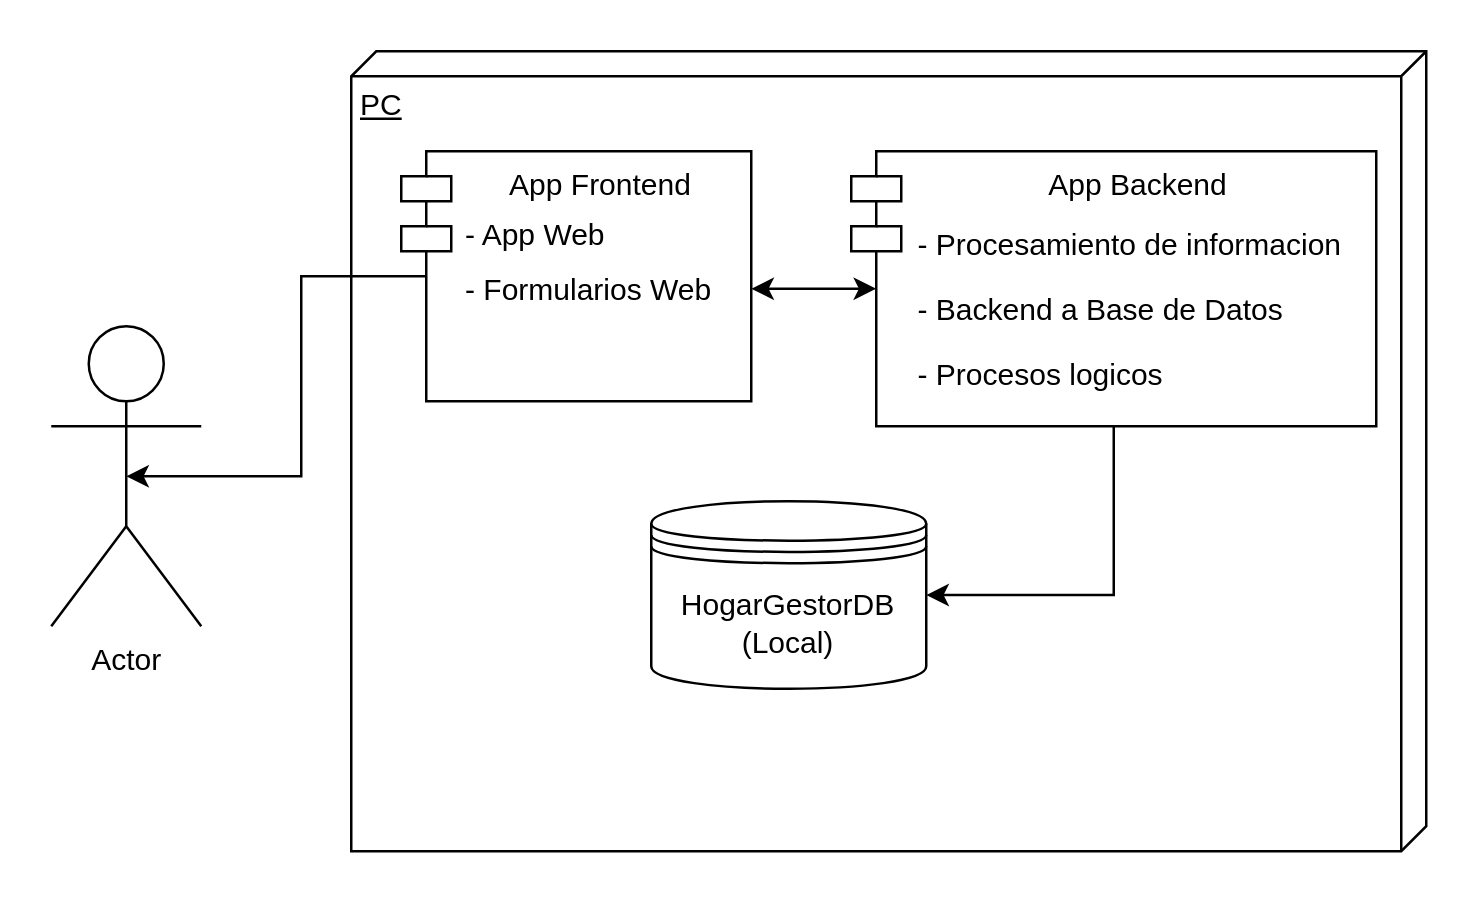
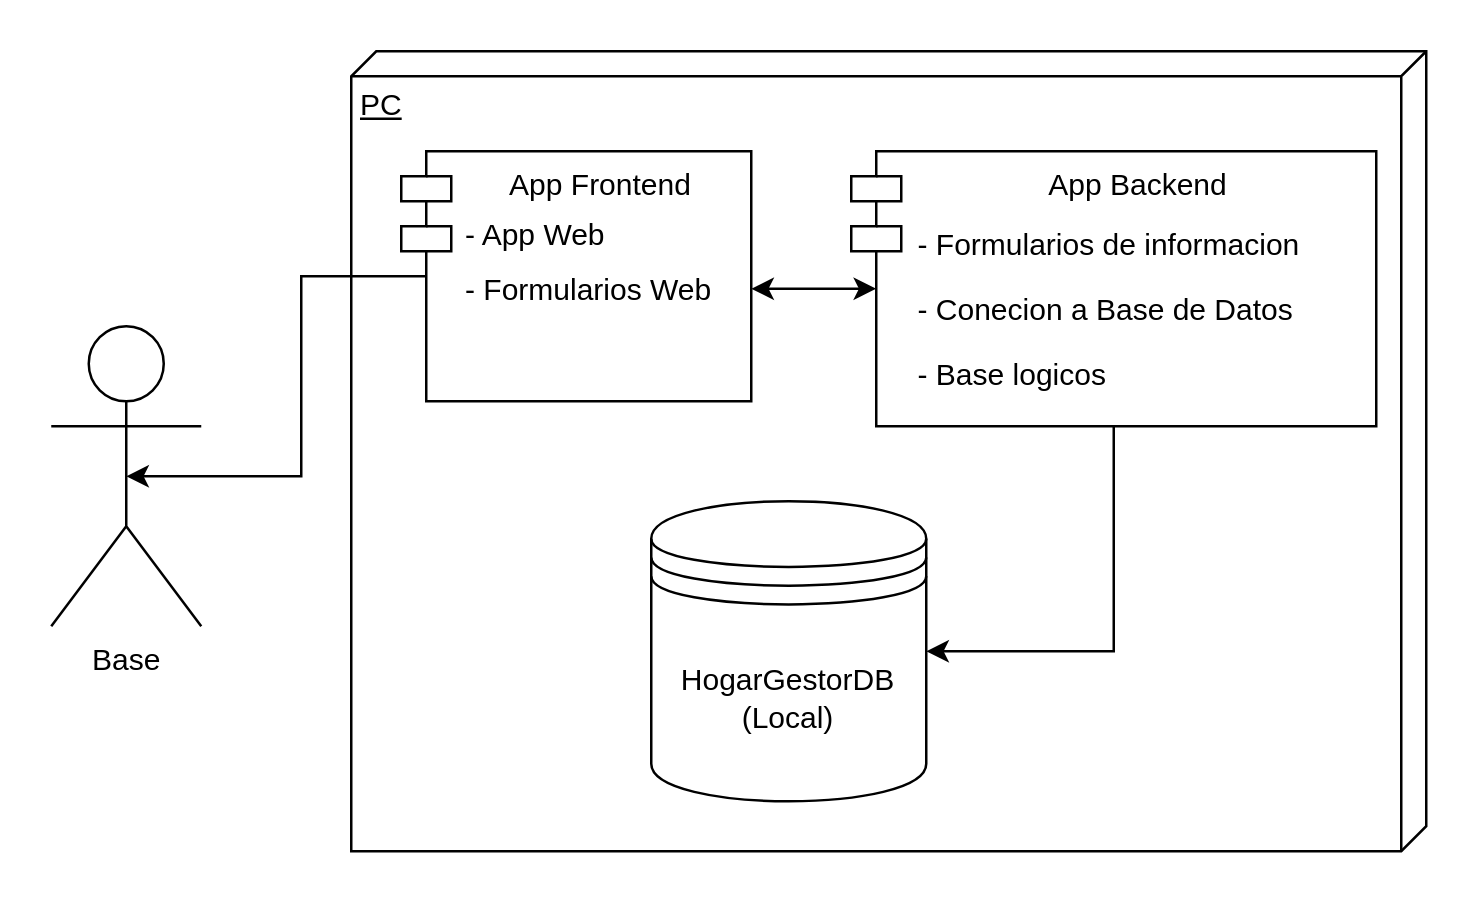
- <mxCell id="5" value="- Procesamiento de informacion" style="text;strokeColor=none;fillColor=none;align=left;verticalAlign=top;spacingLeft=4;spacingRight=4;overflow=hidden;rotatable=0;points=[[0,0.5],[1,0.5]];portConstraint=eastwest;" vertex="1" parent="3"><mxGeometry x="21" y="24" width="189" height="26" as="geometry" /></mxCell>
+ <mxCell id="5" value="- Formularios de informacion" style="text;strokeColor=none;fillColor=none;align=left;verticalAlign=top;spacingLeft=4;spacingRight=4;overflow=hidden;rotatable=0;points=[[0,0.5],[1,0.5]];portConstraint=eastwest;" vertex="1" parent="3"><mxGeometry x="21" y="24" width="189" height="26" as="geometry" /></mxCell>
- <mxCell id="6" value="- Backend a Base de Datos" style="text;strokeColor=none;fillColor=none;align=left;verticalAlign=top;spacingLeft=4;spacingRight=4;overflow=hidden;rotatable=0;points=[[0,0.5],[1,0.5]];portConstraint=eastwest;" vertex="1" parent="3"><mxGeometry x="21" y="50" width="189" height="26" as="geometry" /></mxCell>
+ <mxCell id="6" value="- Conecion a Base de Datos" style="text;strokeColor=none;fillColor=none;align=left;verticalAlign=top;spacingLeft=4;spacingRight=4;overflow=hidden;rotatable=0;points=[[0,0.5],[1,0.5]];portConstraint=eastwest;" vertex="1" parent="3"><mxGeometry x="21" y="50" width="189" height="26" as="geometry" /></mxCell>
- <mxCell id="7" value="- Procesos logicos" style="text;strokeColor=none;fillColor=none;align=left;verticalAlign=top;spacingLeft=4;spacingRight=4;overflow=hidden;rotatable=0;points=[[0,0.5],[1,0.5]];portConstraint=eastwest;" vertex="1" parent="3"><mxGeometry x="21" y="76" width="126" height="26" as="geometry" /></mxCell>
+ <mxCell id="7" value="- Base logicos" style="text;strokeColor=none;fillColor=none;align=left;verticalAlign=top;spacingLeft=4;spacingRight=4;overflow=hidden;rotatable=0;points=[[0,0.5],[1,0.5]];portConstraint=eastwest;" vertex="1" parent="3"><mxGeometry x="21" y="76" width="126" height="26" as="geometry" /></mxCell>
- <mxCell id="12" value="HogarGestorDB&lt;br&gt;(Local)" style="shape=datastore;whiteSpace=wrap;html=1;" vertex="1" parent="1"><mxGeometry x="260" y="200" width="110" height="75" as="geometry" /></mxCell>
+ <mxCell id="12" value="HogarGestorDB&lt;br&gt;(Local)" style="shape=datastore;whiteSpace=wrap;html=1;" vertex="1" parent="1"><mxGeometry x="260" y="200" width="110" height="120" as="geometry" /></mxCell>
- <mxCell id="15" value="Actor" style="shape=umlActor;verticalLabelPosition=bottom;verticalAlign=top;html=1;outlineConnect=0;" vertex="1" parent="1"><mxGeometry x="20" y="130" width="60" height="120" as="geometry" /></mxCell>
+ <mxCell id="15" value="Base" style="shape=umlActor;verticalLabelPosition=bottom;verticalAlign=top;html=1;outlineConnect=0;" vertex="1" parent="1"><mxGeometry x="20" y="130" width="60" height="120" as="geometry" /></mxCell>
